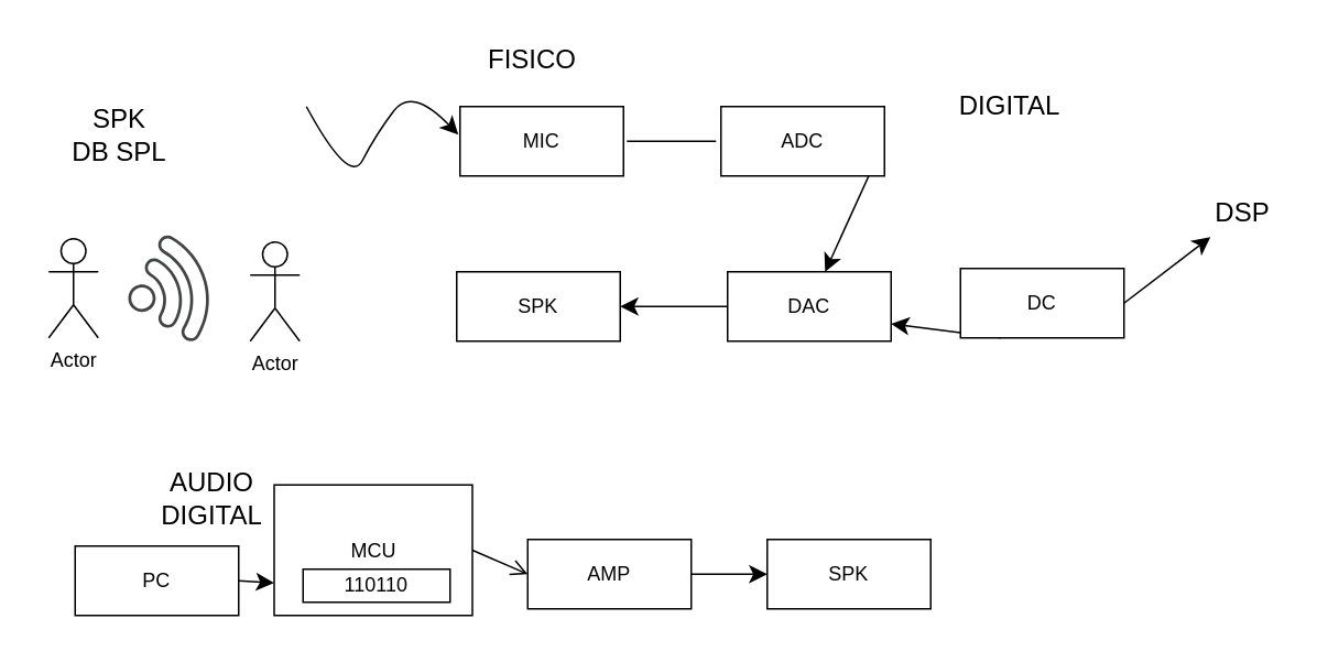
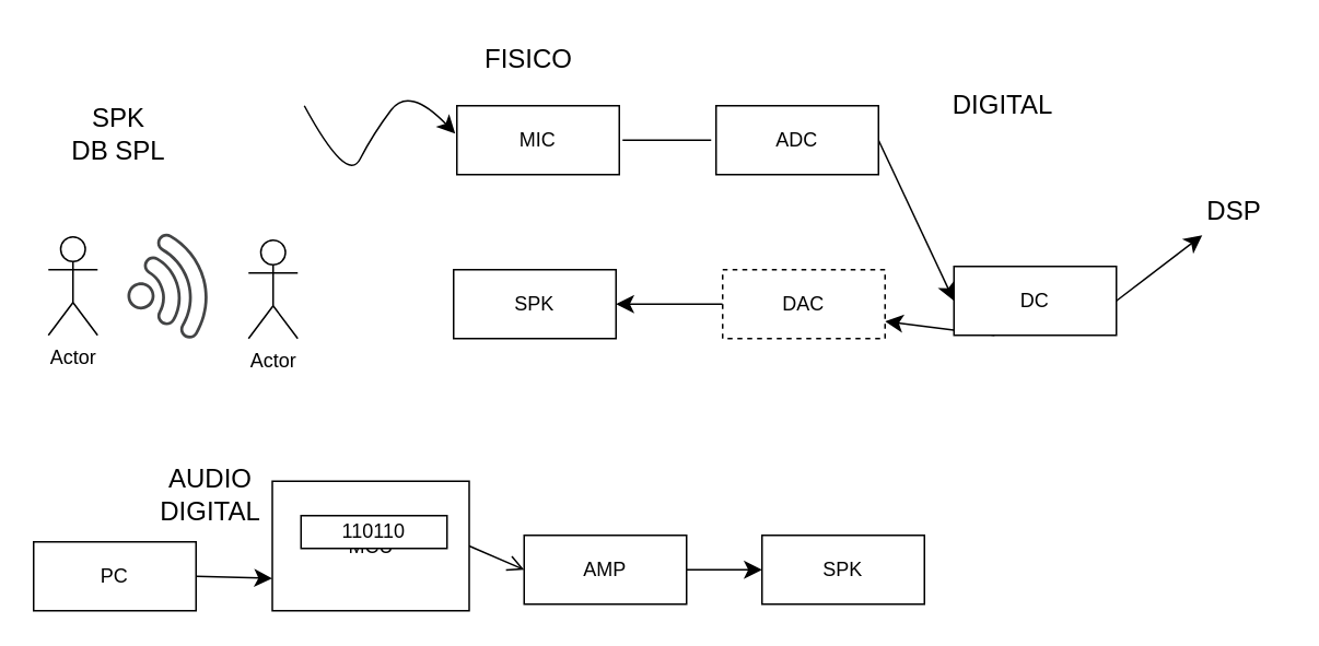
- <mxCell id="11" style="edgeStyle=none;curved=1;rounded=0;orthogonalLoop=1;jettySize=auto;html=1;exitX=1;exitY=0.5;exitDx=0;exitDy=0;fontSize=12;startSize=8;endSize=8;" edge="1" parent="1" source="12" target="17"><mxGeometry relative="1" as="geometry" /></mxCell>
+ <mxCell id="11" style="edgeStyle=none;curved=1;rounded=0;orthogonalLoop=1;jettySize=auto;html=1;exitX=1;exitY=0.5;exitDx=0;exitDy=0;entryX=0;entryY=0.5;entryDx=0;entryDy=0;fontSize=12;startSize=8;endSize=8;" edge="1" parent="1" source="12" target="15"><mxGeometry relative="1" as="geometry" /></mxCell>
- <mxCell id="17" value="DAC" style="rounded=0;whiteSpace=wrap;html=1;" vertex="1" parent="1"><mxGeometry x="440" y="164" width="99" height="42" as="geometry" /></mxCell>
+ <mxCell id="17" value="DAC" style="rounded=0;whiteSpace=wrap;html=1;dashed=1;" vertex="1" parent="1"><mxGeometry x="440" y="164" width="99" height="42" as="geometry" /></mxCell>
- <mxCell id="24" value="PC" style="rounded=0;whiteSpace=wrap;html=1;" vertex="1" parent="1"><mxGeometry x="45" y="330" width="99" height="42" as="geometry" /></mxCell>
+ <mxCell id="24" value="PC" style="rounded=0;whiteSpace=wrap;html=1;" vertex="1" parent="1"><mxGeometry x="20" y="330" width="99" height="42" as="geometry" /></mxCell>
- <mxCell id="4" value="110110" style="rounded=0;whiteSpace=wrap;html=1;" vertex="1" parent="1"><mxGeometry x="183" y="344" width="89" height="20" as="geometry" /></mxCell>
+ <mxCell id="4" value="110110" style="rounded=0;whiteSpace=wrap;html=1;" vertex="1" parent="1"><mxGeometry x="183" y="314" width="89" height="20" as="geometry" /></mxCell>
